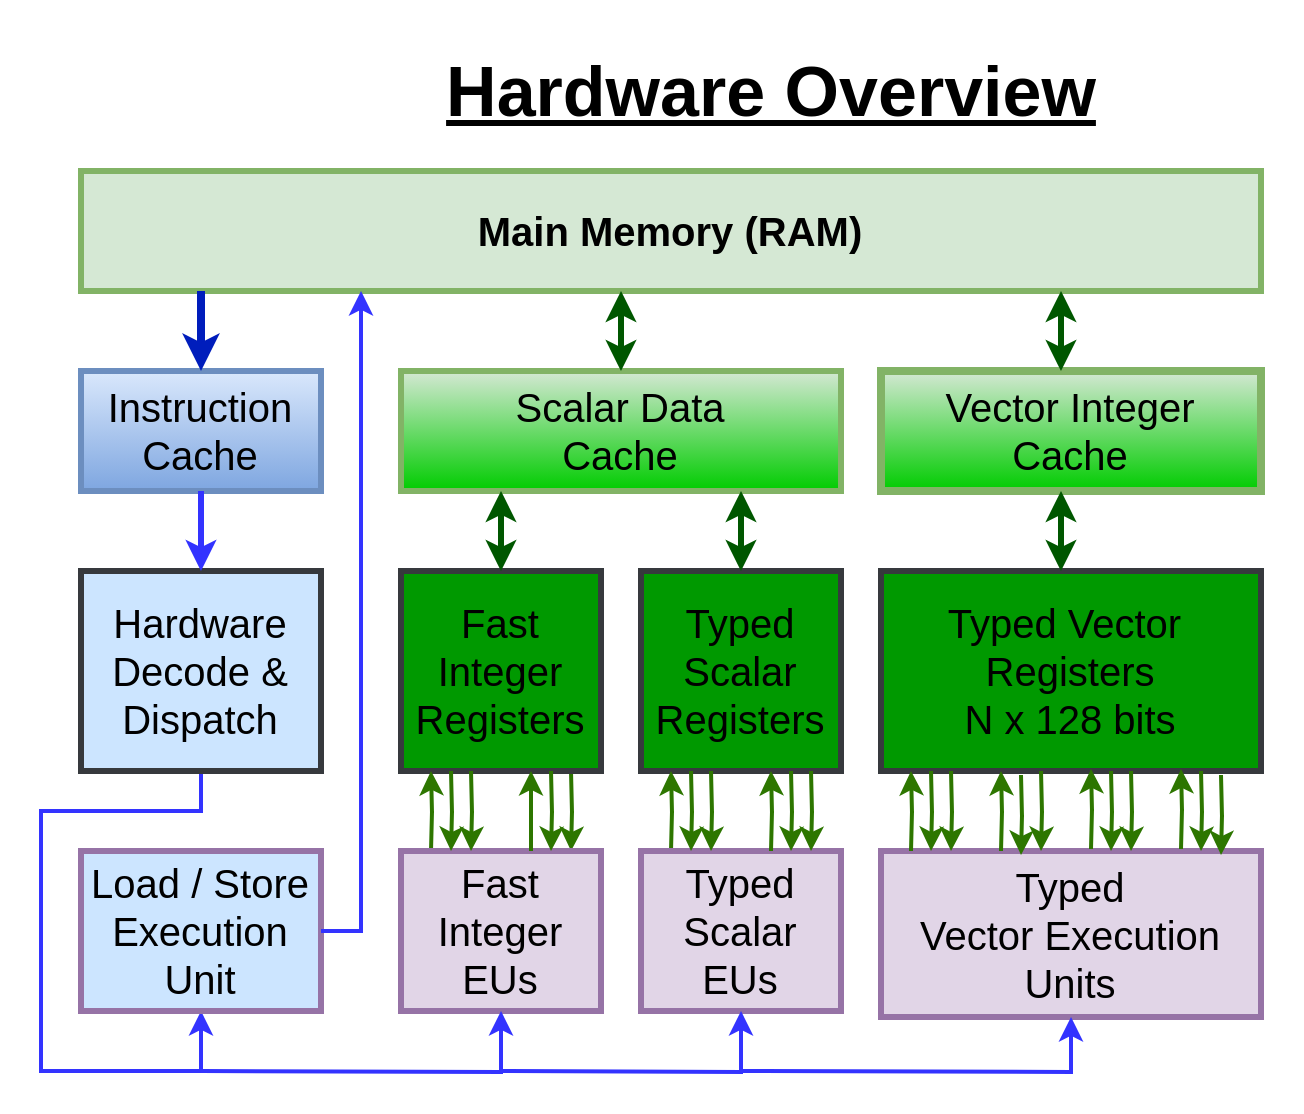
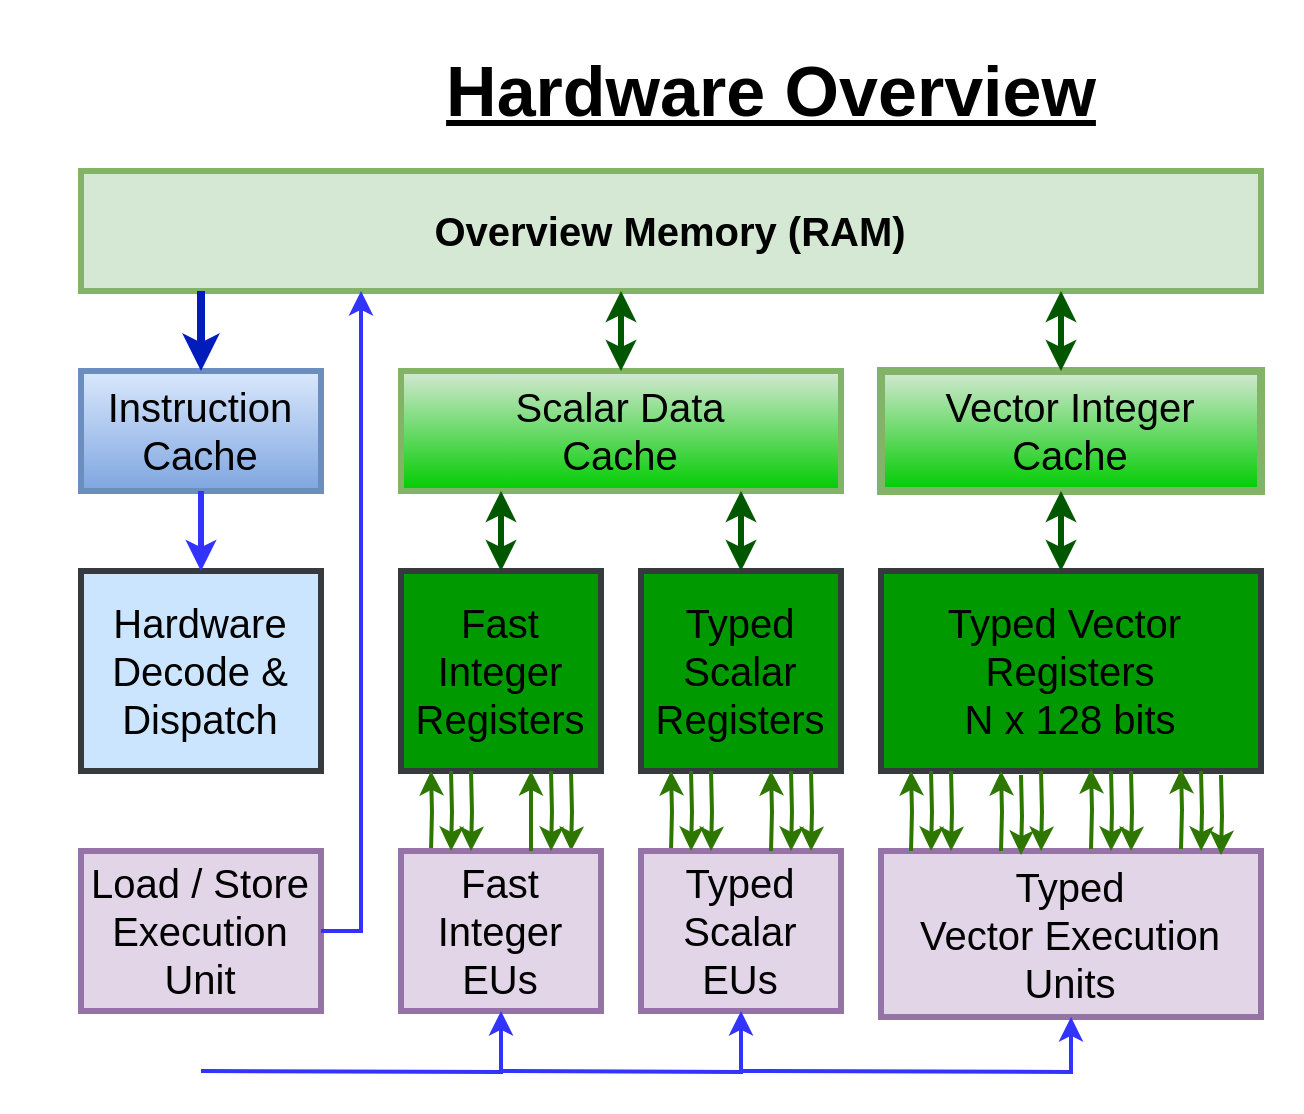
- <mxCell id="3" value="&lt;b&gt;Main Memory (RAM)&lt;/b&gt;" style="whiteSpace=wrap;html=1;fontSize=20;fillColor=#d5e8d4;strokeColor=#82b366;strokeWidth=3;" parent="1" vertex="1"><mxGeometry x="40" y="85" width="590" height="60" as="geometry" /></mxCell>
+ <mxCell id="3" value="&lt;b&gt;Overview Memory (RAM)&lt;/b&gt;" style="whiteSpace=wrap;html=1;fontSize=20;fillColor=#d5e8d4;strokeColor=#82b366;strokeWidth=3;" parent="1" vertex="1"><mxGeometry x="40" y="85" width="590" height="60" as="geometry" /></mxCell>
- <mxCell id="21" value="Load / Store&lt;br&gt;Execution&lt;br&gt;Unit" style="whiteSpace=wrap;html=1;fontSize=20;strokeWidth=3;fillColor=#cce5ff;strokeColor=#9673a6;" parent="1" vertex="1"><mxGeometry x="40" y="425" width="120" height="80" as="geometry" /></mxCell>
+ <mxCell id="21" value="Load / Store&lt;br&gt;Execution&lt;br&gt;Unit" style="whiteSpace=wrap;html=1;fontSize=20;strokeWidth=3;fillColor=#e1d5e7;strokeColor=#9673a6;" parent="1" vertex="1"><mxGeometry x="40" y="425" width="120" height="80" as="geometry" /></mxCell>
- <mxCell id="7" value="" style="edgeStyle=orthogonalEdgeStyle;rounded=0;orthogonalLoop=1;jettySize=auto;html=1;strokeColor=#3333FF;strokeWidth=2;entryX=0.5;entryY=1;entryDx=0;entryDy=0;" edge="1" parent="1" source="8" target="21"><mxGeometry relative="1" as="geometry"><mxPoint x="10" y="535" as="targetPoint" /><Array as="points"><mxPoint x="100" y="405" /><mxPoint x="20" y="405" /><mxPoint x="20" y="535" /><mxPoint x="100" y="535" /></Array></mxGeometry></mxCell>
